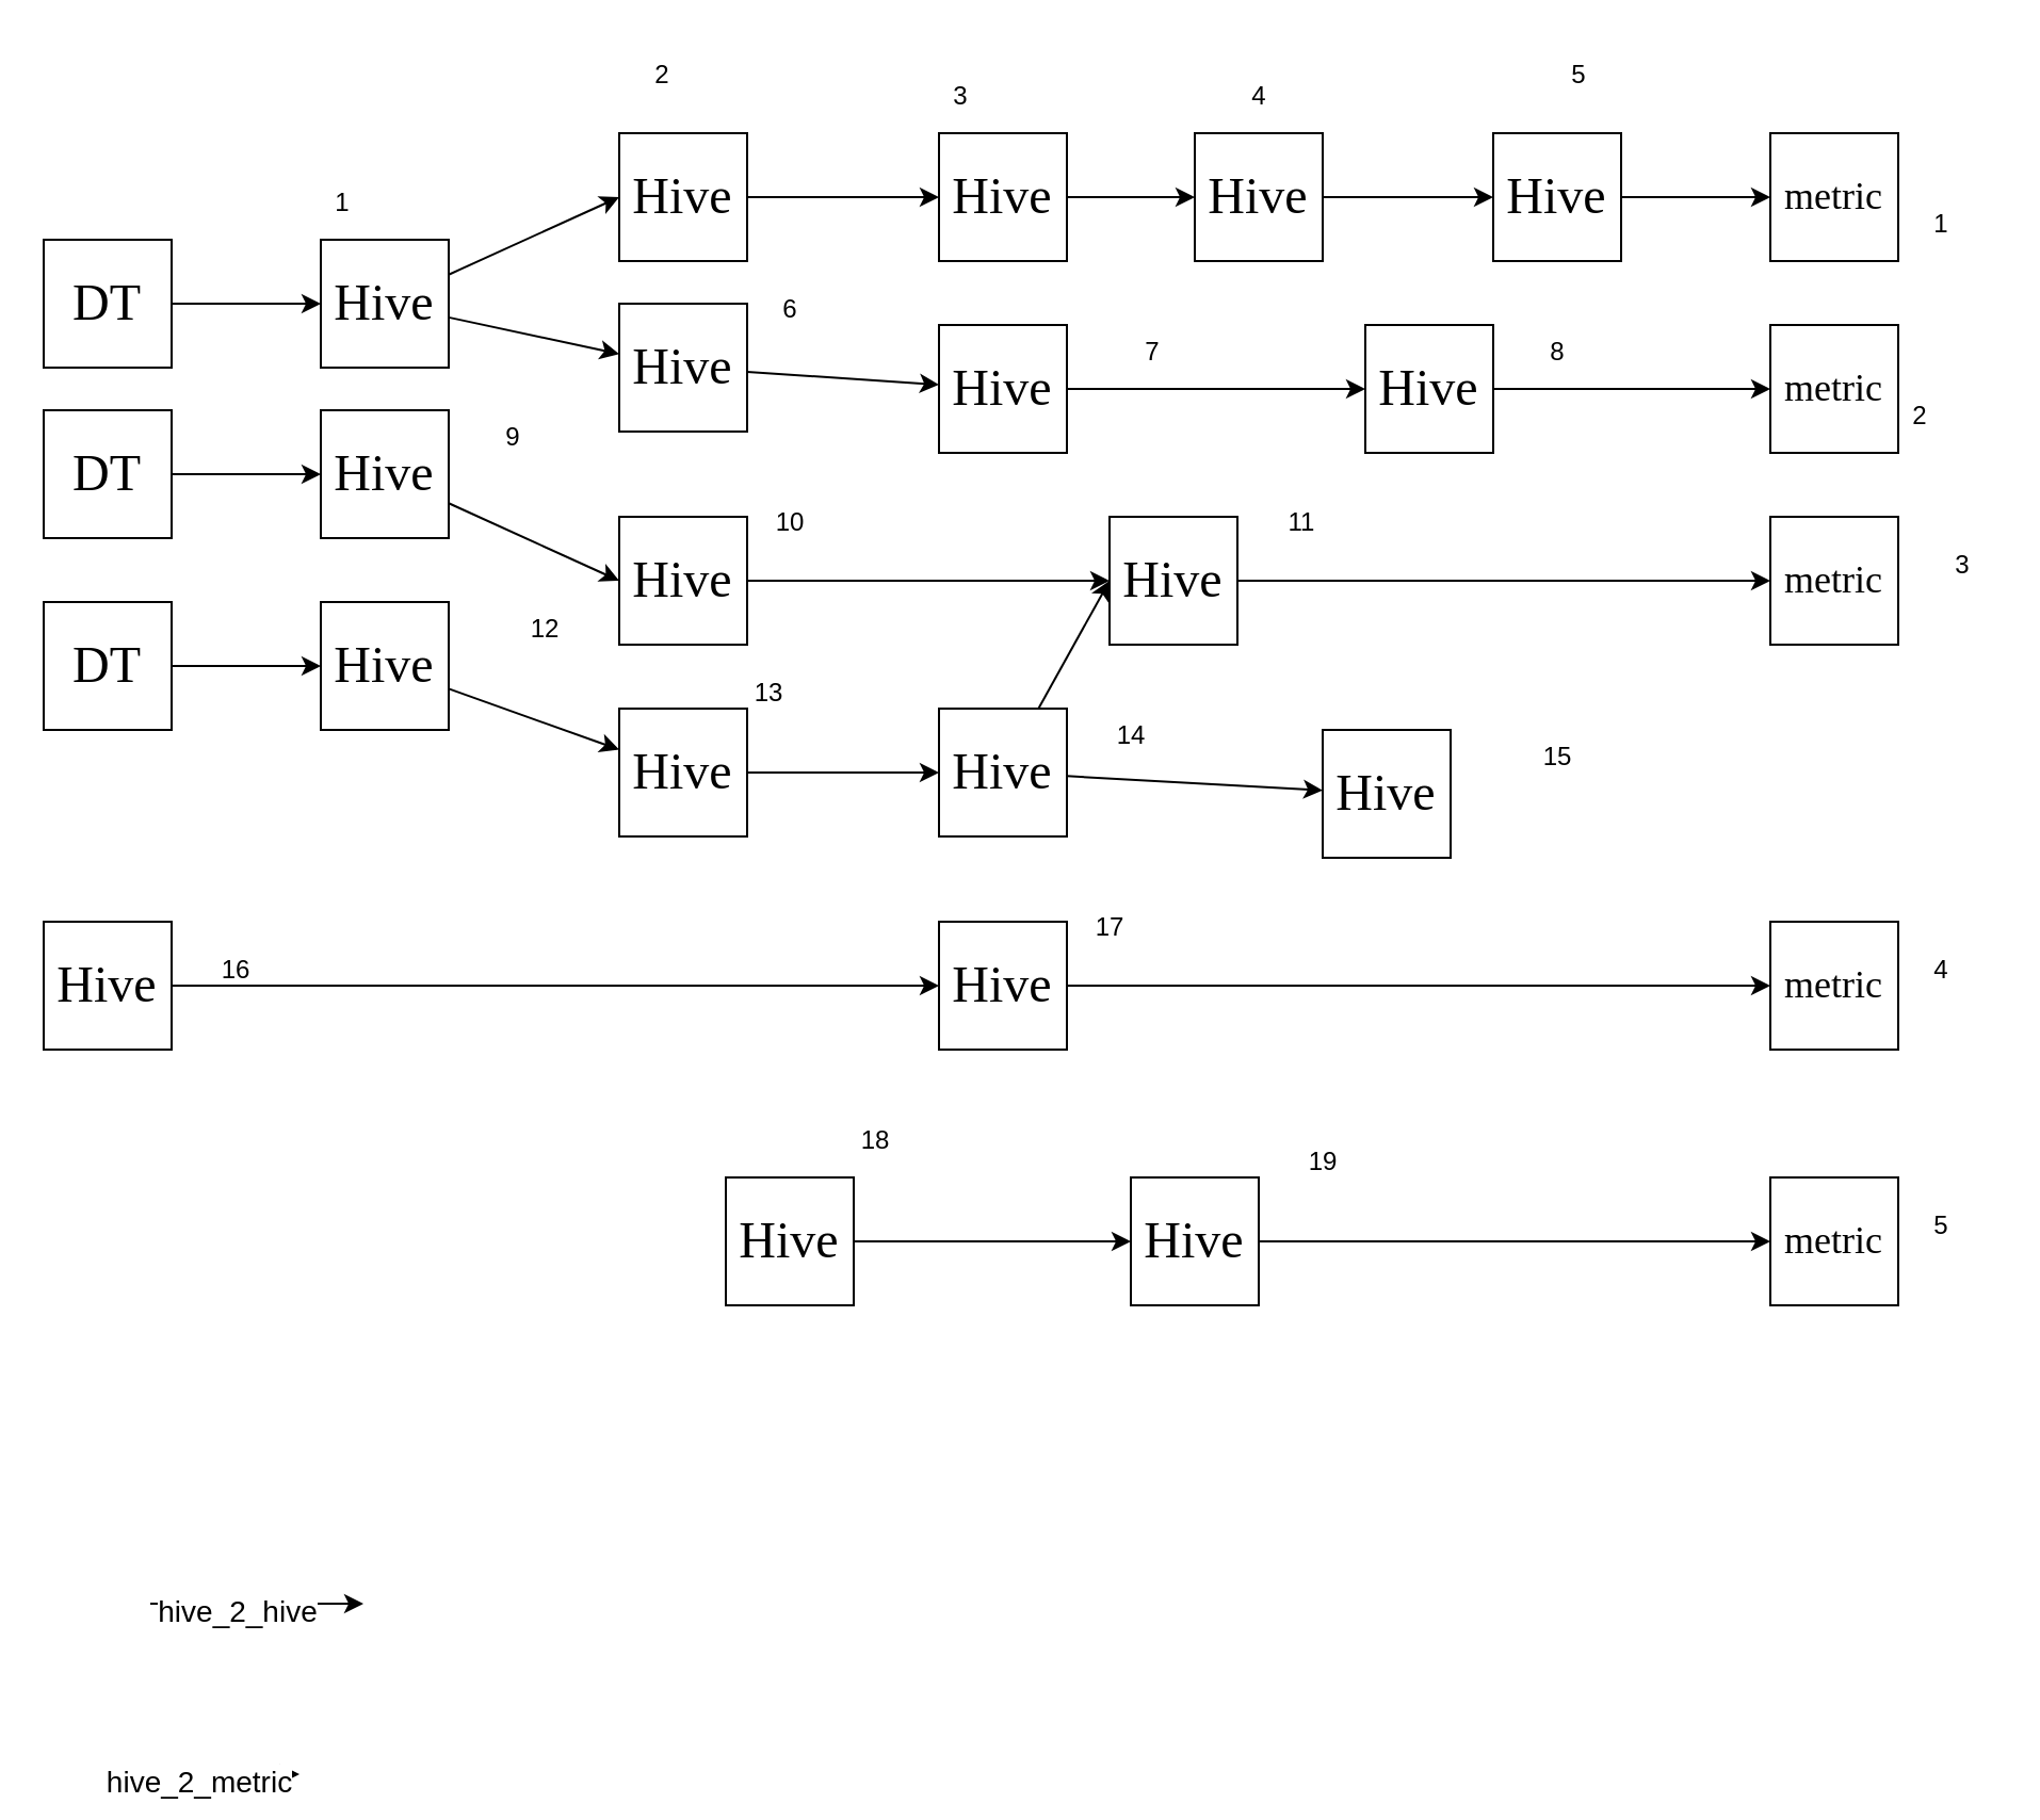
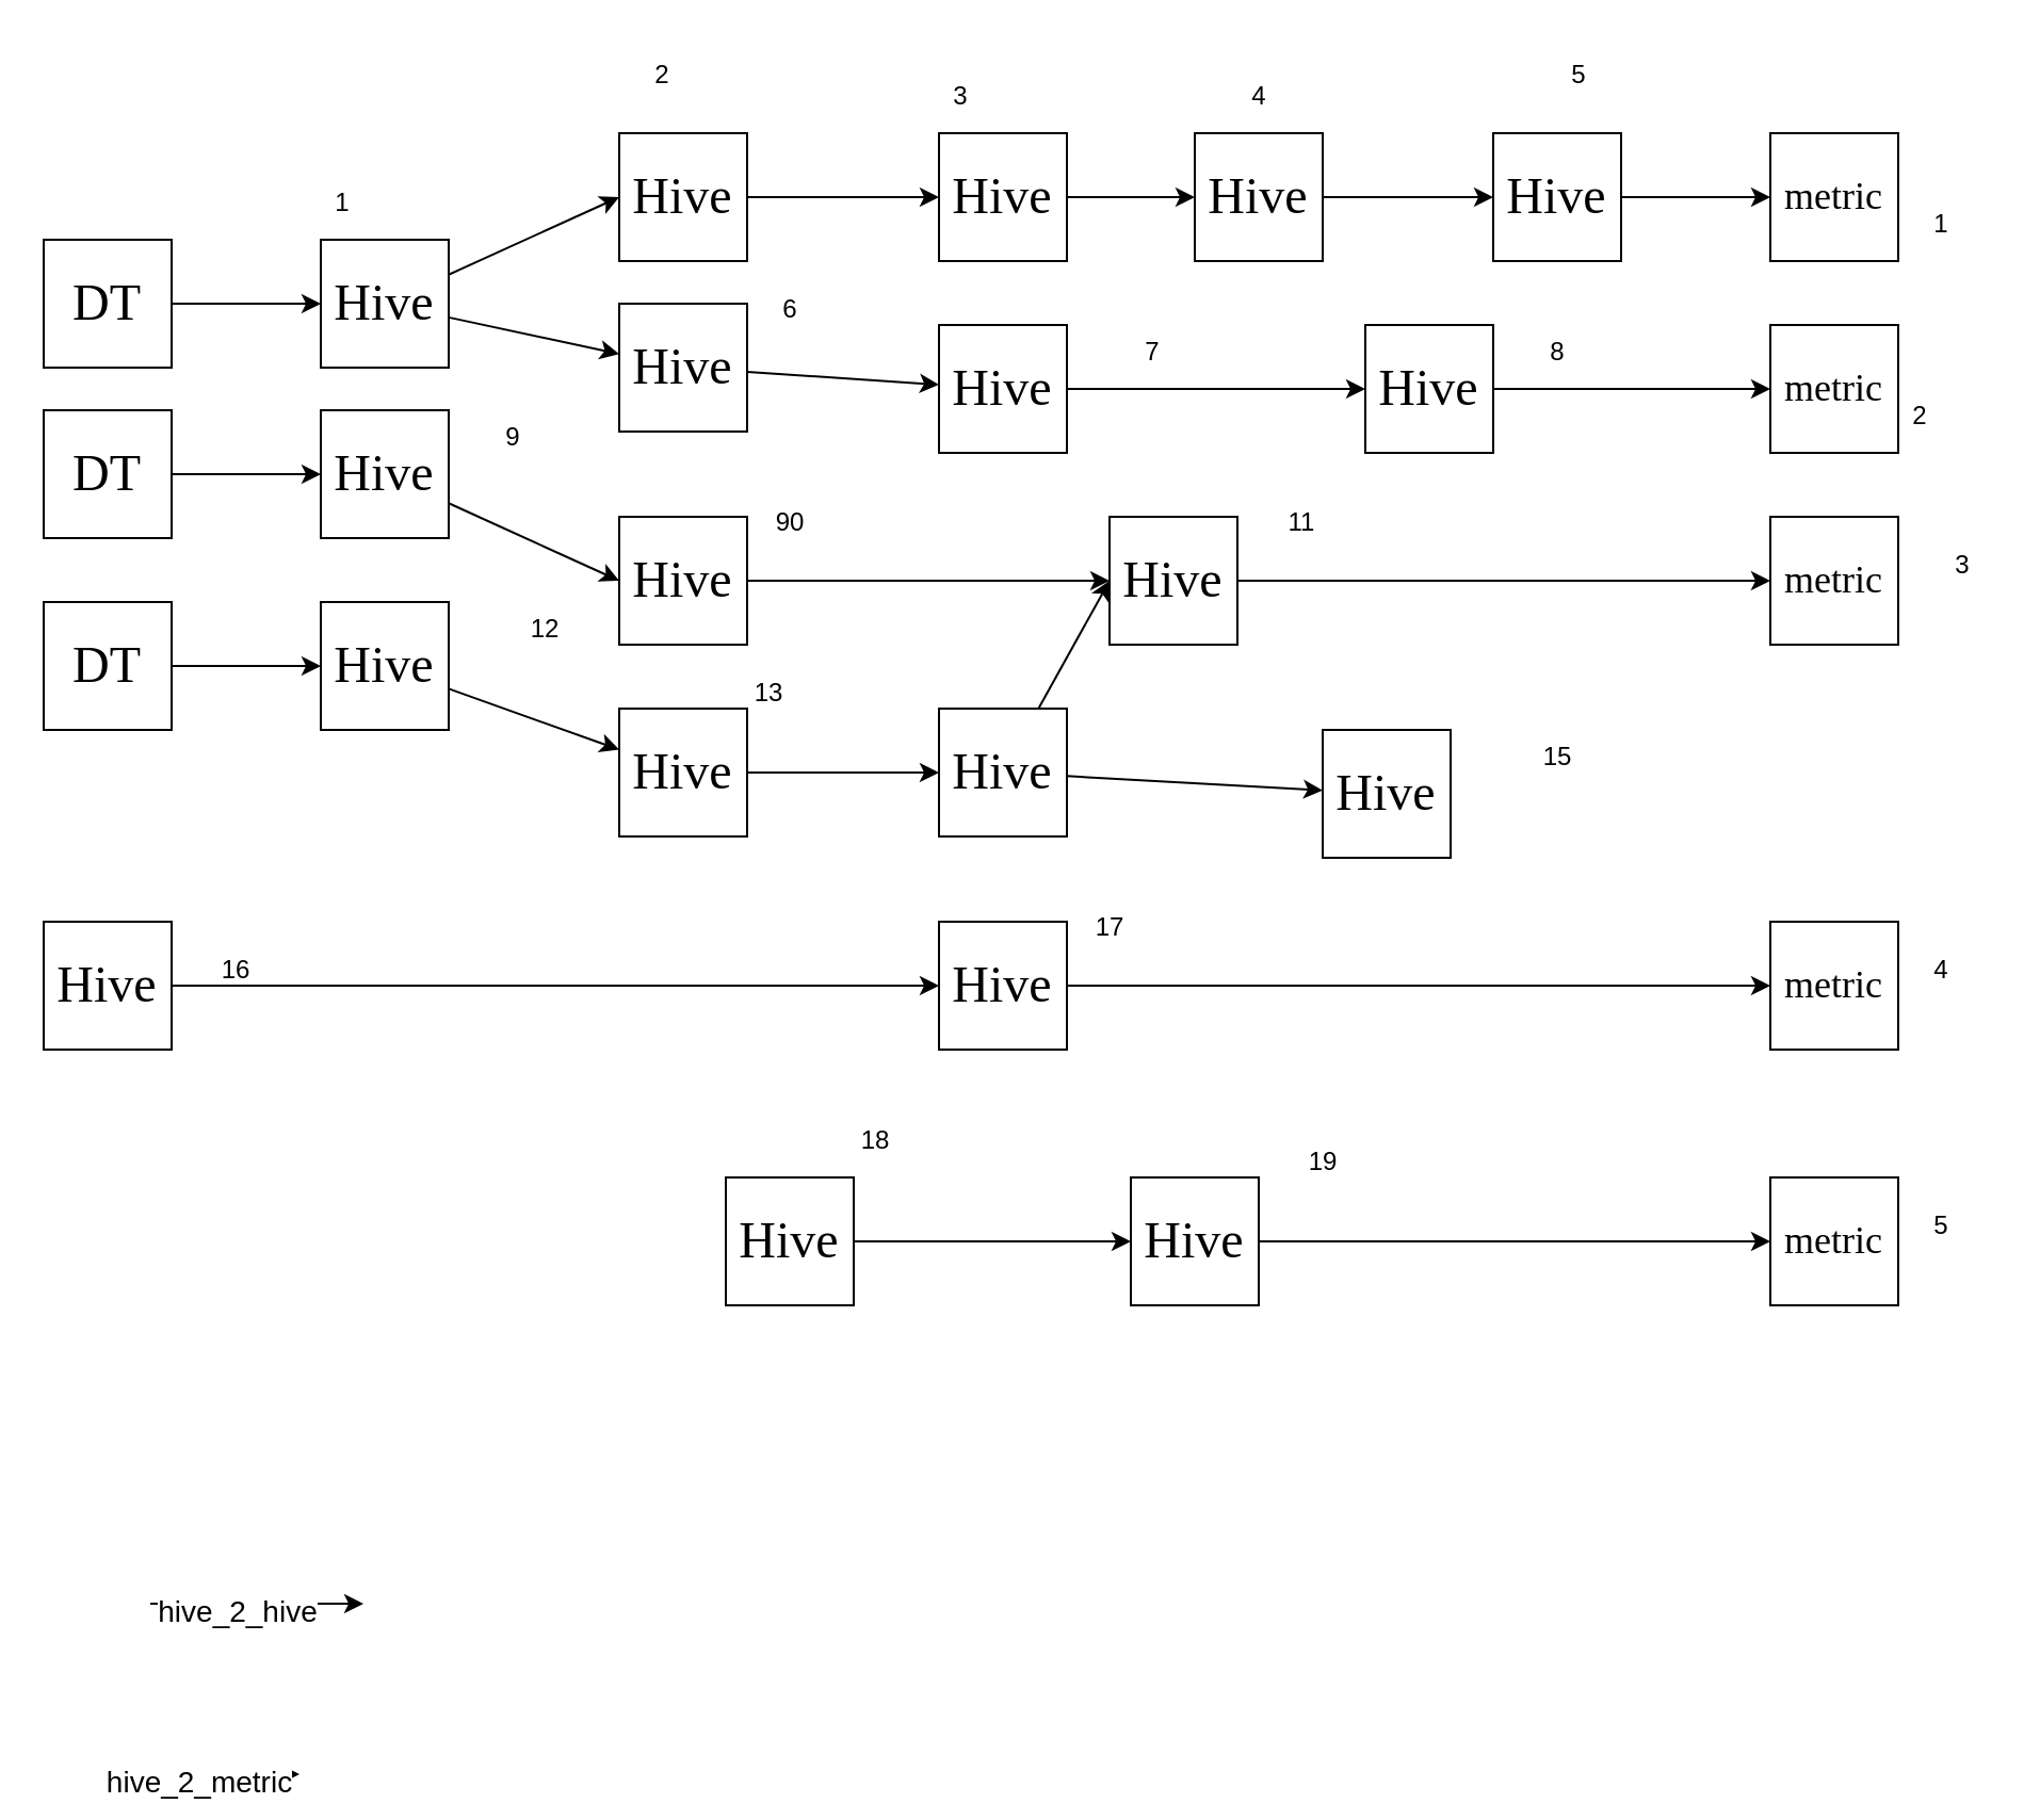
- <mxCell id="65" value="10" style="text;html=1;align=center;verticalAlign=middle;resizable=0;points=[];autosize=1;strokeColor=none;fillColor=none;" vertex="1" parent="1"><mxGeometry x="350" y="230" width="40" height="30" as="geometry" /></mxCell>
+ <mxCell id="65" value="90" style="text;html=1;align=center;verticalAlign=middle;resizable=0;points=[];autosize=1;strokeColor=none;fillColor=none;" vertex="1" parent="1"><mxGeometry x="350" y="230" width="40" height="30" as="geometry" /></mxCell>
- <mxCell id="69" value="14" style="text;html=1;align=center;verticalAlign=middle;resizable=0;points=[];autosize=1;strokeColor=none;fillColor=none;" vertex="1" parent="1"><mxGeometry x="510" y="330" width="40" height="30" as="geometry" /></mxCell>
